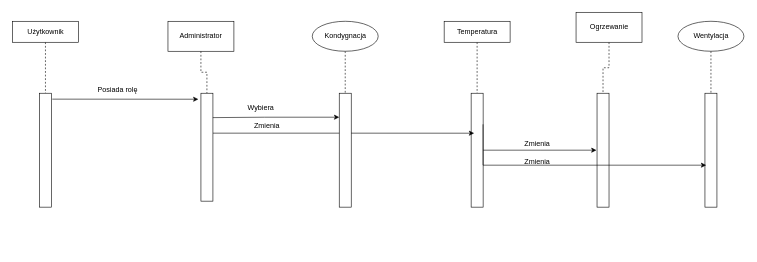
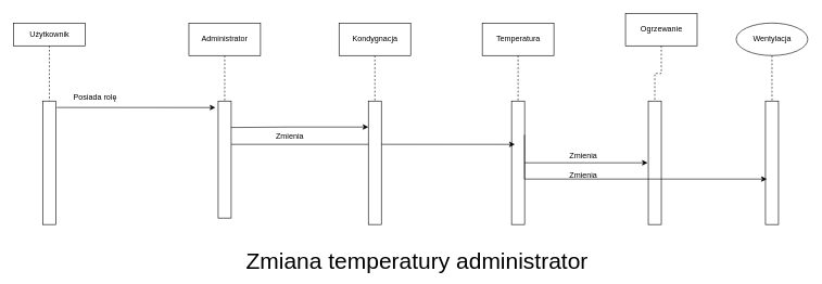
- <mxCell id="6" value="Temperatura" style="html=1;" parent="1" vertex="1"><mxGeometry x="740" y="35" width="110" height="35" as="geometry" /></mxCell>
+ <mxCell id="6" value="Temperatura" style="html=1;" parent="1" vertex="1"><mxGeometry x="740" y="35" width="110" height="50" as="geometry" /></mxCell>
- <mxCell id="10" value="Administrator" style="html=1;" parent="1" vertex="1"><mxGeometry x="279.34" y="35" width="110" height="50" as="geometry" /></mxCell>
+ <mxCell id="10" value="Administrator" style="html=1;" parent="1" vertex="1"><mxGeometry x="289.34" y="35" width="110" height="50" as="geometry" /></mxCell>
- <mxCell id="14" value="Kondygnacja" style="ellipse;html=1;" parent="1" vertex="1"><mxGeometry x="520" y="35" width="110" height="50" as="geometry" /></mxCell>
+ <mxCell id="14" value="Kondygnacja" style="html=1;" parent="1" vertex="1"><mxGeometry x="520" y="35" width="110" height="50" as="geometry" /></mxCell>
- <mxCell id="19" value="Posiada rolę" style="text;html=1;align=center;verticalAlign=middle;resizable=0;points=[];autosize=1;strokeColor=none;fillColor=none;" parent="1" vertex="1"><mxGeometry x="150" y="135" width="90" height="30" as="geometry" /></mxCell>
+ <mxCell id="19" value="Posiada rolę" style="text;html=1;align=center;verticalAlign=middle;resizable=0;points=[];autosize=1;strokeColor=none;fillColor=none;" parent="1" vertex="1"><mxGeometry x="100" y="135" width="90" height="30" as="geometry" /></mxCell>
- <mxCell id="25" value="Wybiera" style="text;html=1;align=center;verticalAlign=middle;resizable=0;points=[];autosize=1;strokeColor=none;fillColor=none;" parent="1" vertex="1"><mxGeometry x="399.34" y="165" width="70" height="30" as="geometry" /></mxCell>
+ <mxCell id="30" value="&lt;font style=&quot;font-size: 35px;&quot;&gt;Zmiana temperatury administrator&lt;/font&gt;" style="text;html=1;strokeColor=none;fillColor=none;align=center;verticalAlign=middle;whiteSpace=wrap;rounded=0;" parent="1" vertex="1"><mxGeometry x="350" y="385" width="580" height="30" as="geometry" /></mxCell>
